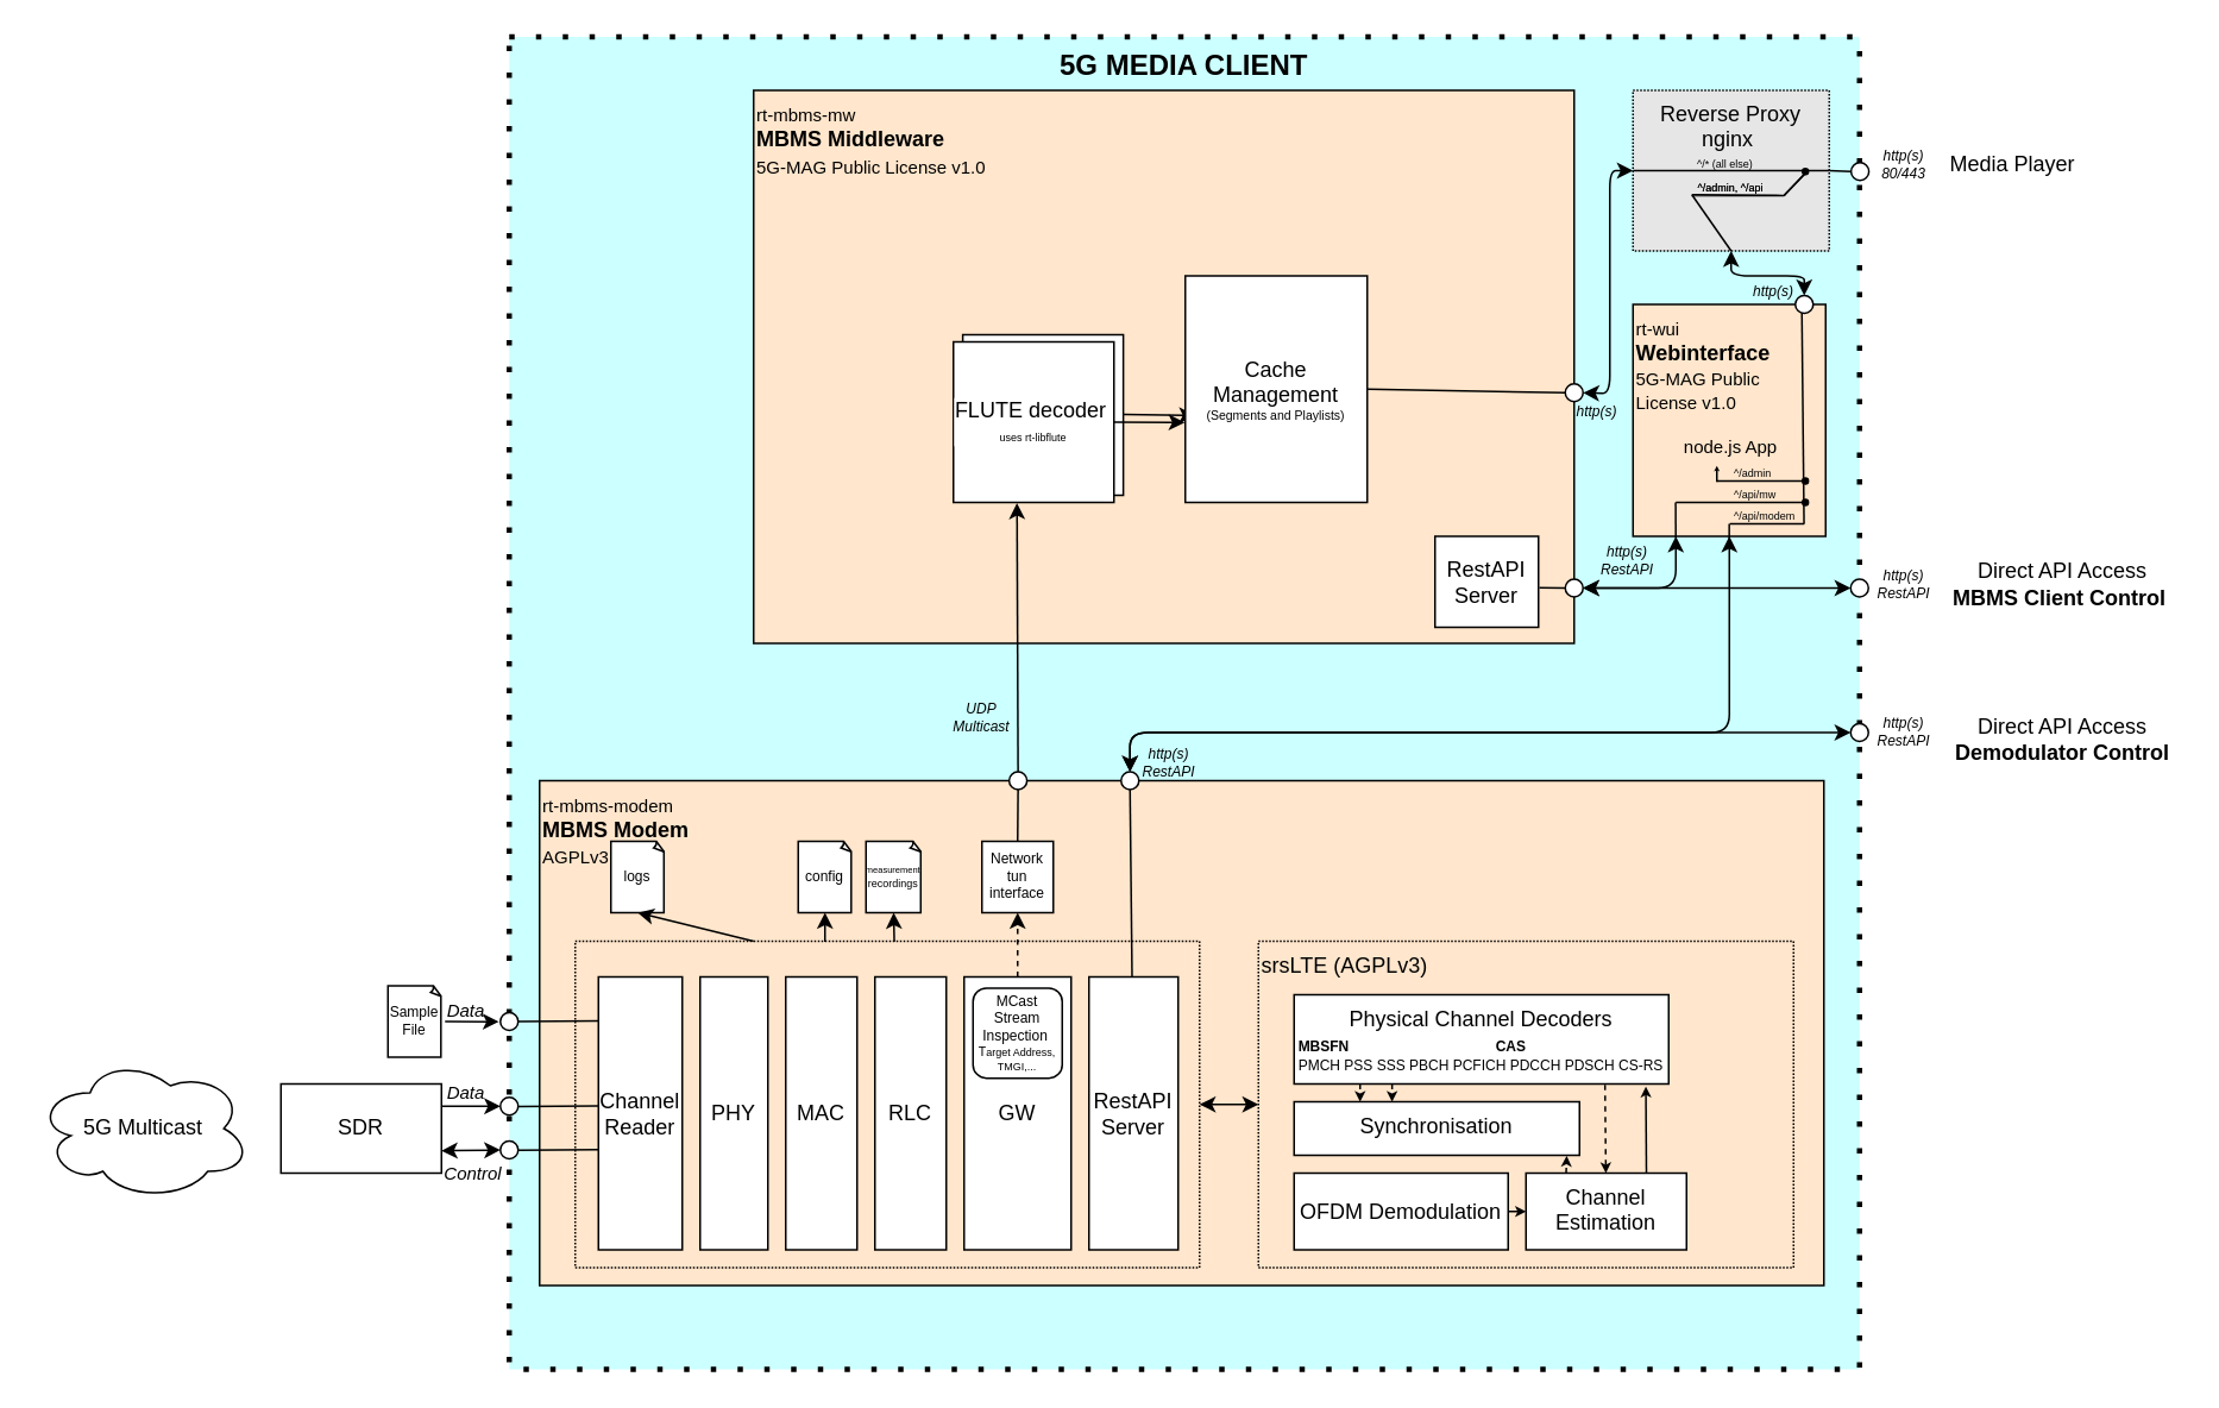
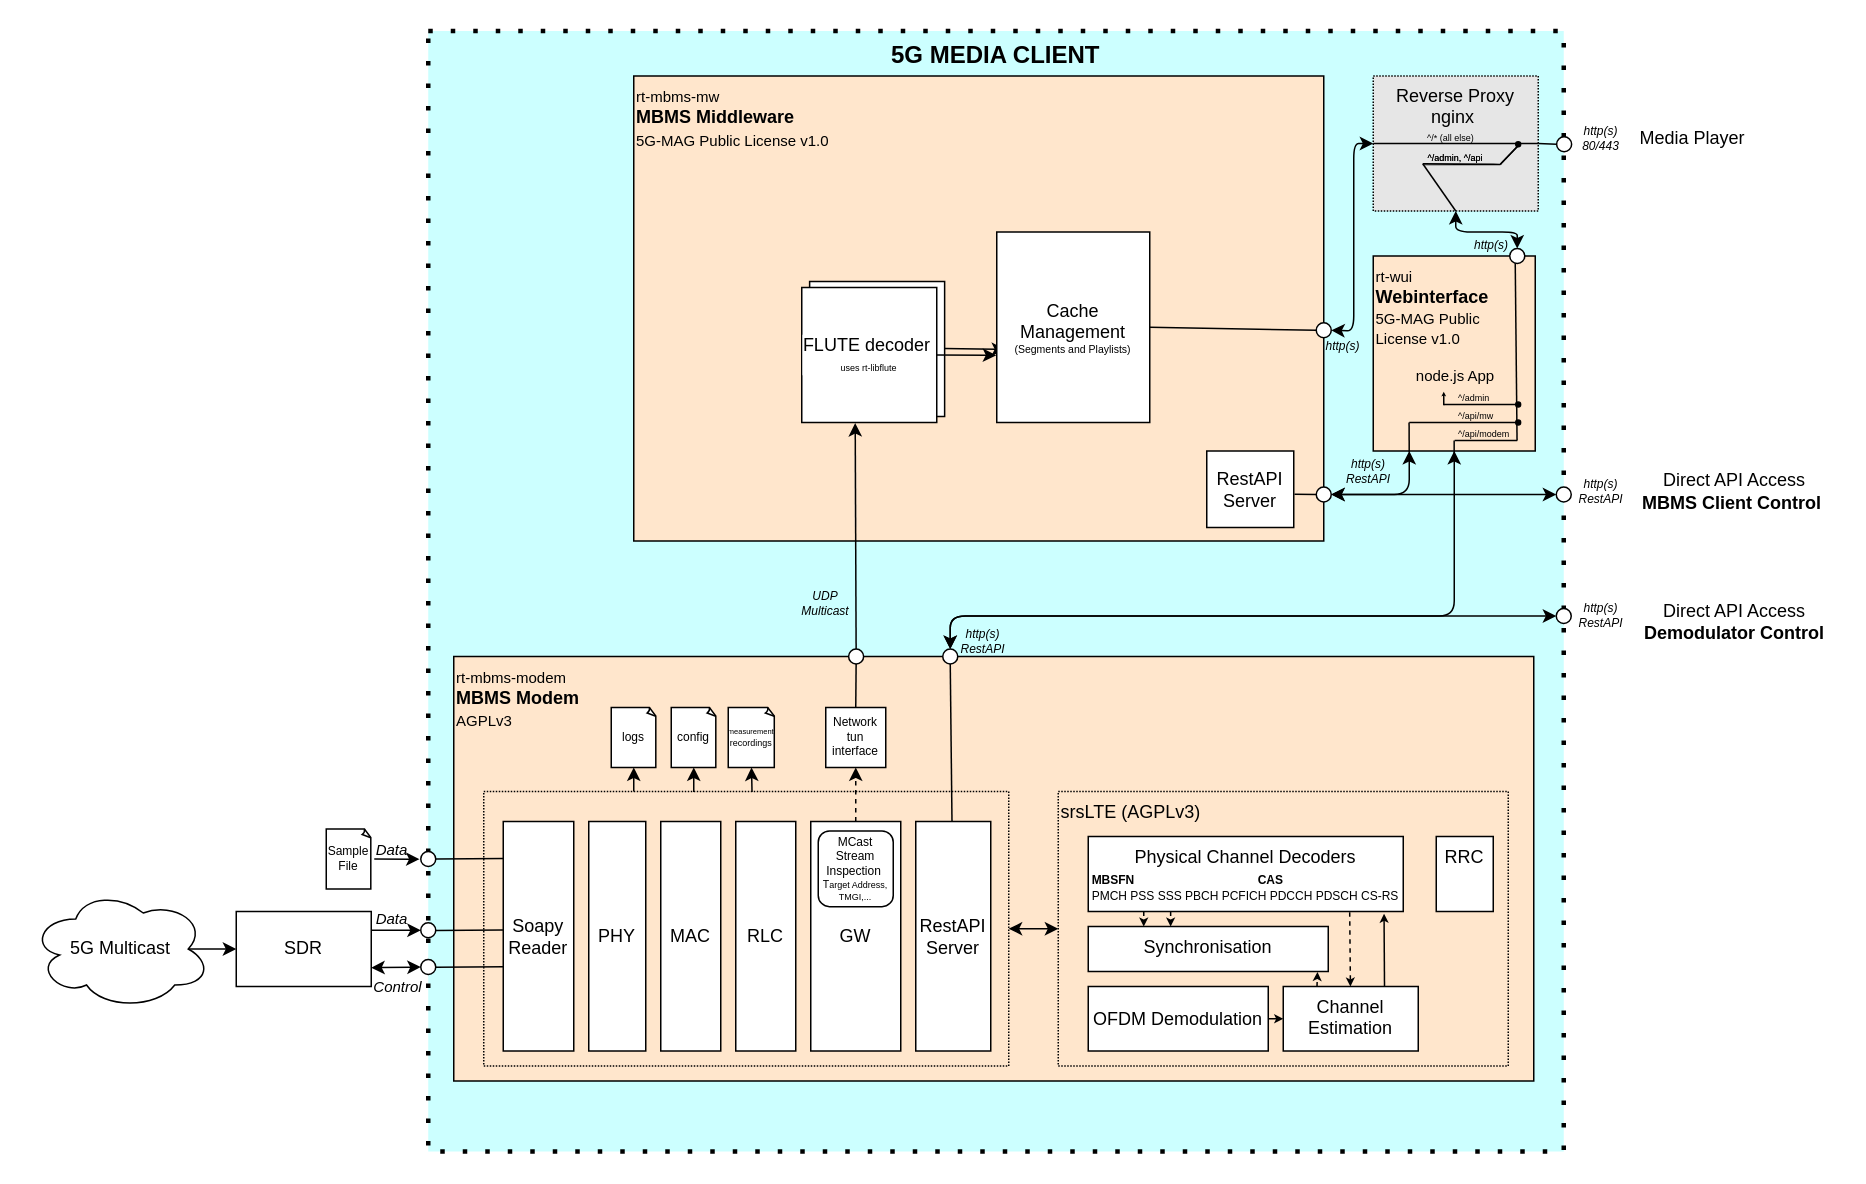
- <mxCell id="28" value="logs" style="whiteSpace=wrap;html=1;shape=mxgraph.basic.document;fillColor=default;fontSize=8;align=center;" parent="1" vertex="1"><mxGeometry x="342" y="471" width="30" height="40" as="geometry" /></mxCell>
+ <mxCell id="28" value="logs" style="whiteSpace=wrap;html=1;shape=mxgraph.basic.document;fillColor=default;fontSize=8;align=center;" parent="1" vertex="1"><mxGeometry x="407" y="471" width="30" height="40" as="geometry" /></mxCell>
+ <mxCell id="7" value="RRC" style="rounded=0;whiteSpace=wrap;html=1;fillColor=default;align=center;verticalAlign=top;" parent="1" vertex="1"><mxGeometry x="957" y="557" width="38" height="50" as="geometry" /></mxCell>
- <mxCell id="20" value="Channel&lt;br&gt;Reader" style="rounded=0;whiteSpace=wrap;html=1;fillColor=default;align=center;verticalAlign=middle;labelPosition=center;verticalLabelPosition=middle;" parent="1" vertex="1"><mxGeometry x="335" y="547" width="47" height="153" as="geometry" /></mxCell>
+ <mxCell id="20" value="Soapy&lt;br&gt;Reader" style="rounded=0;whiteSpace=wrap;html=1;fillColor=default;align=center;verticalAlign=middle;labelPosition=center;verticalLabelPosition=middle;" parent="1" vertex="1"><mxGeometry x="335" y="547" width="47" height="153" as="geometry" /></mxCell>
+ <mxCell id="71" style="edgeStyle=orthogonalEdgeStyle;rounded=0;orthogonalLoop=1;jettySize=auto;html=1;exitX=0.875;exitY=0.5;exitDx=0;exitDy=0;exitPerimeter=0;entryX=0;entryY=0.5;entryDx=0;entryDy=0;" edge="1" parent="1" source="72" target="19"><mxGeometry relative="1" as="geometry" /></mxCell>
